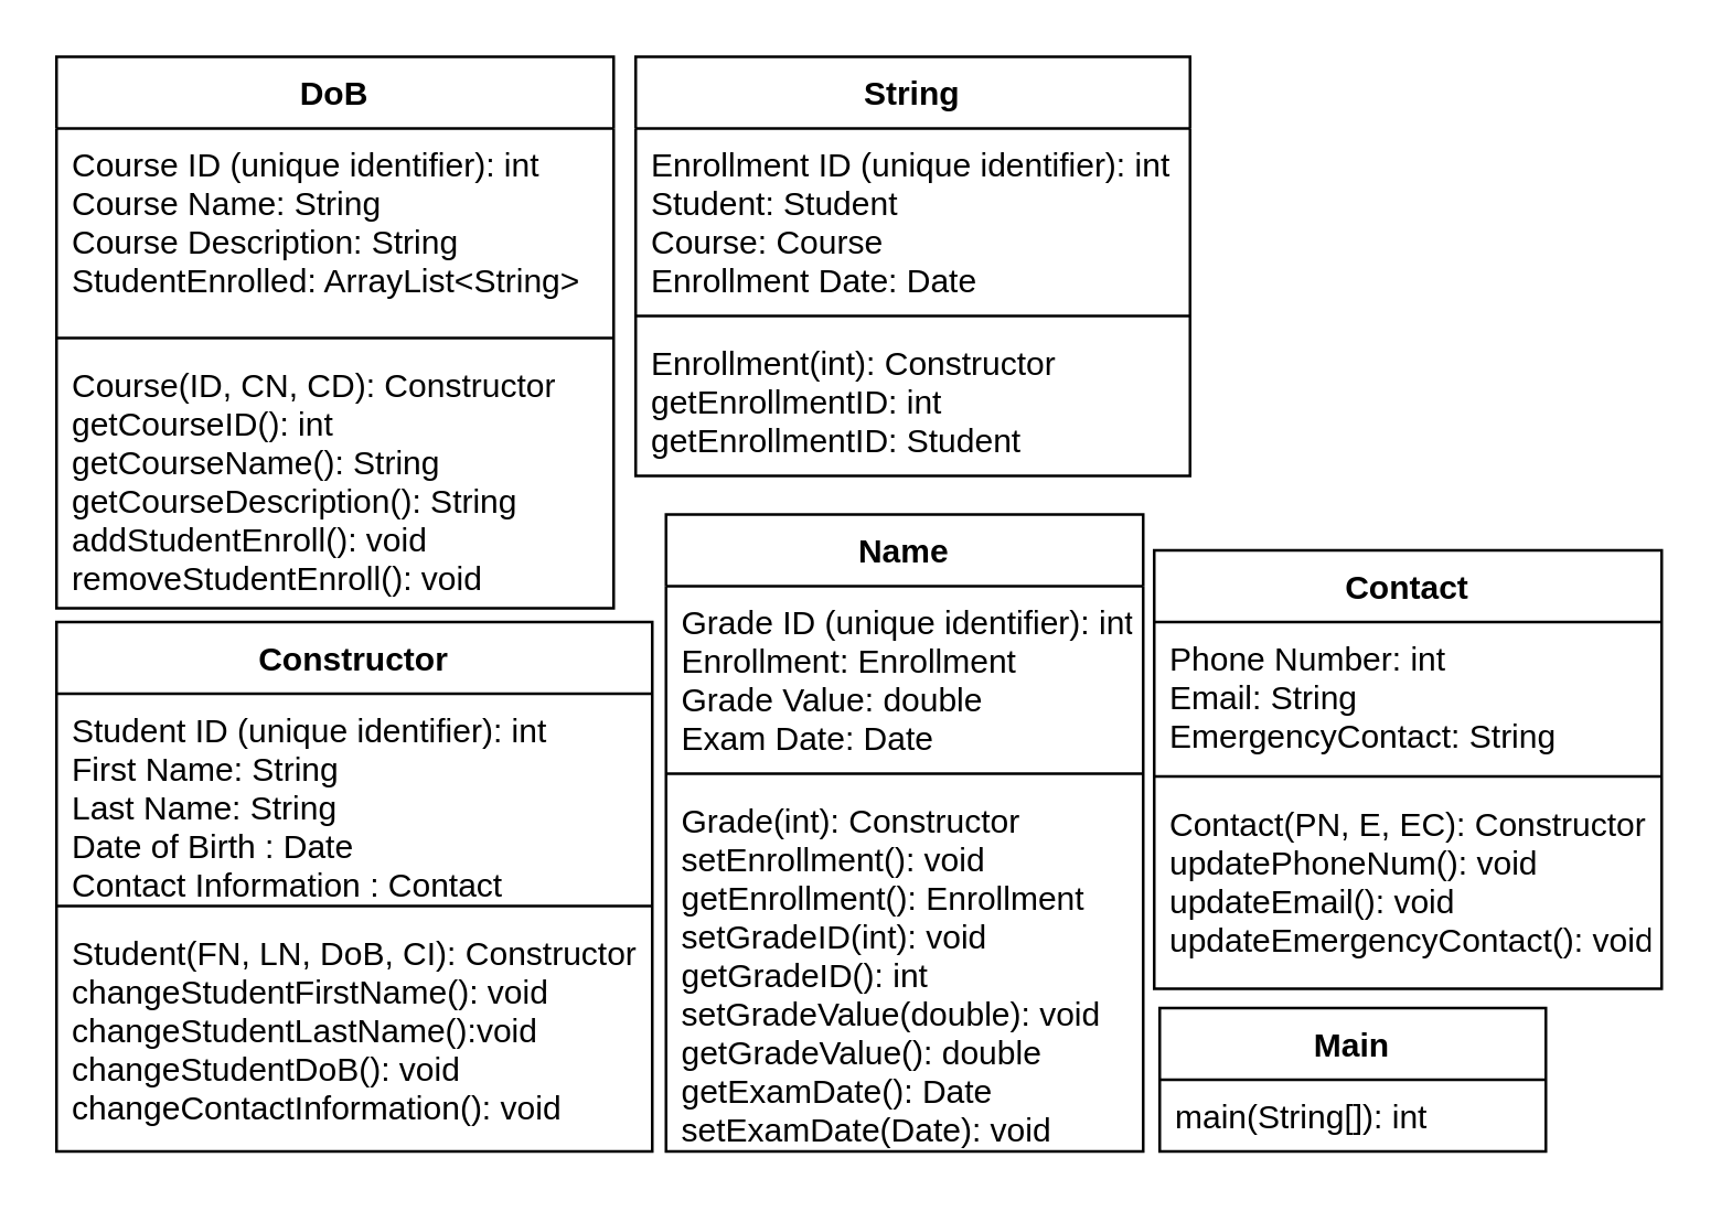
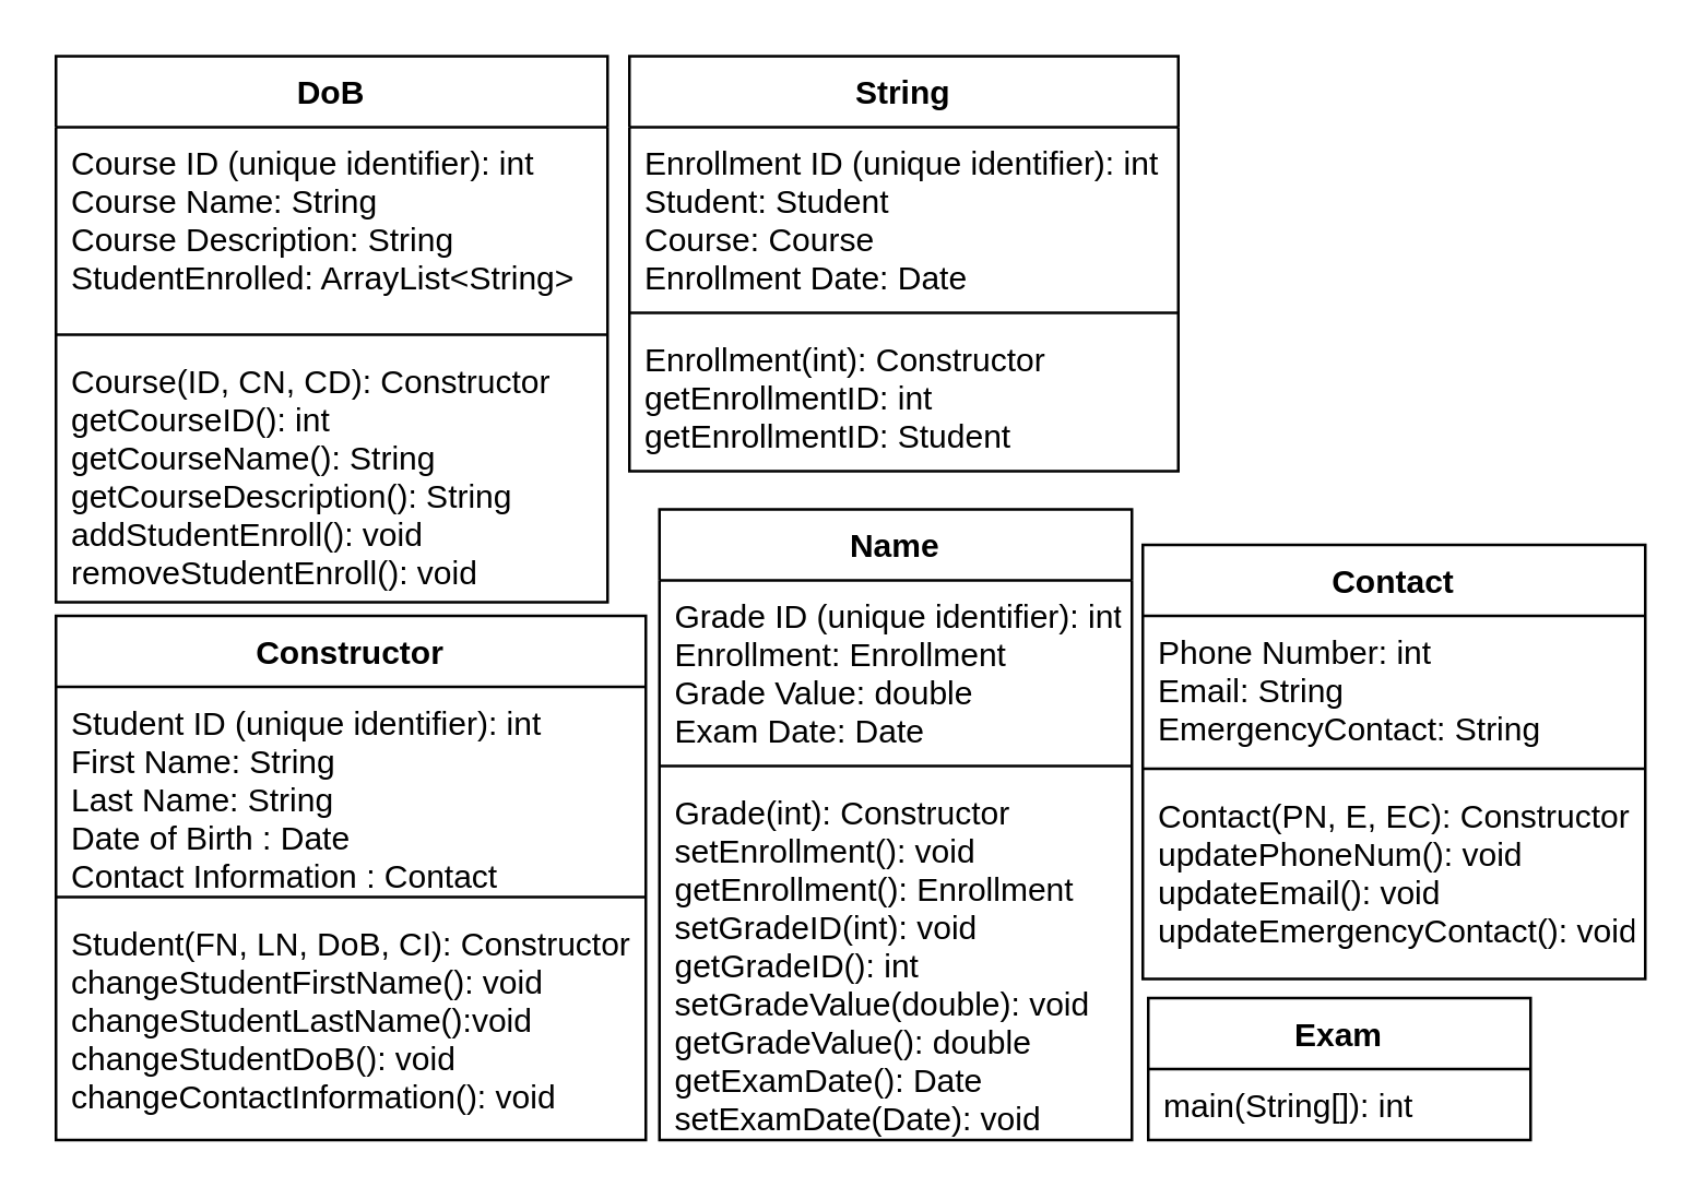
- <mxCell id="6" value="Main" style="swimlane;fontStyle=1;align=center;verticalAlign=top;childLayout=stackLayout;horizontal=1;startSize=26;horizontalStack=0;resizeParent=1;resizeParentMax=0;resizeLast=0;collapsible=1;marginBottom=0;" parent="1" vertex="1"><mxGeometry x="420" y="365" width="140" height="52" as="geometry" /></mxCell>
+ <mxCell id="6" value="Exam" style="swimlane;fontStyle=1;align=center;verticalAlign=top;childLayout=stackLayout;horizontal=1;startSize=26;horizontalStack=0;resizeParent=1;resizeParentMax=0;resizeLast=0;collapsible=1;marginBottom=0;" parent="1" vertex="1"><mxGeometry x="420" y="365" width="140" height="52" as="geometry" /></mxCell>
